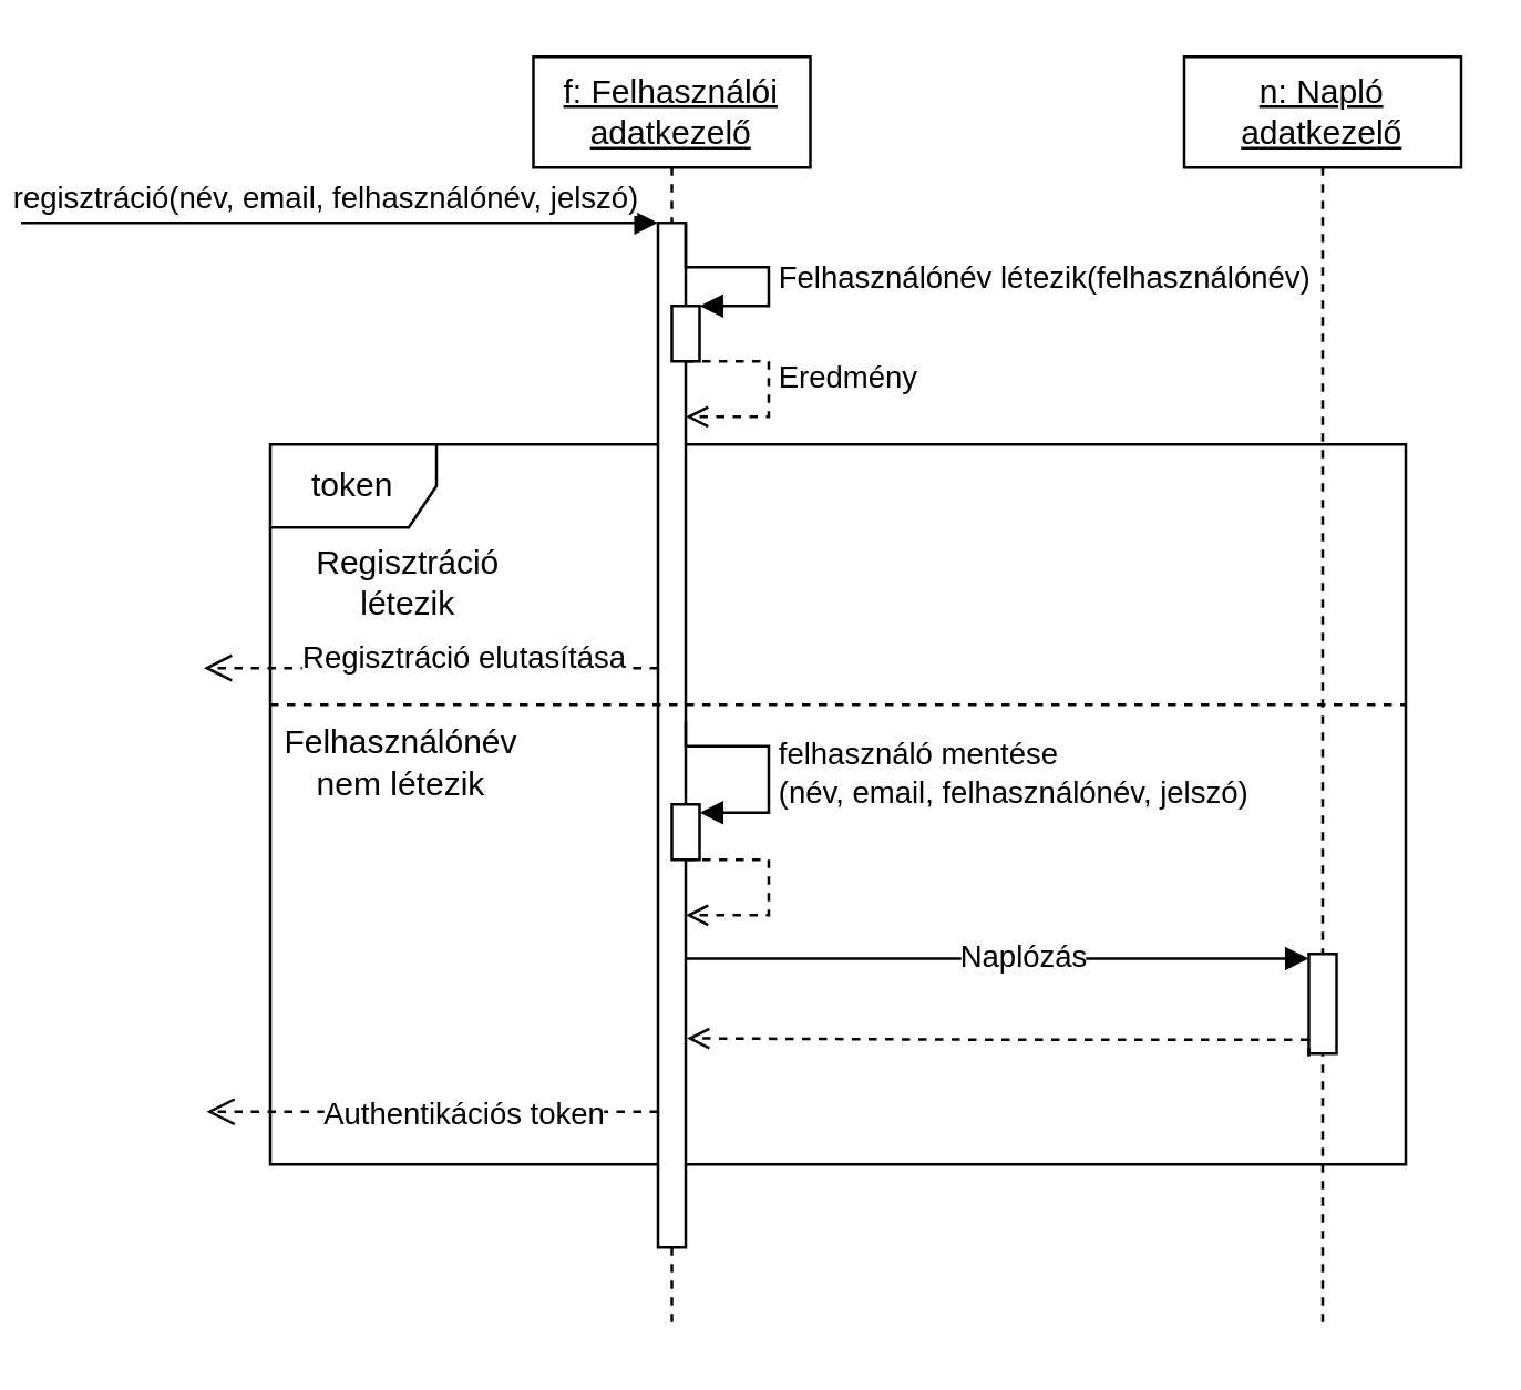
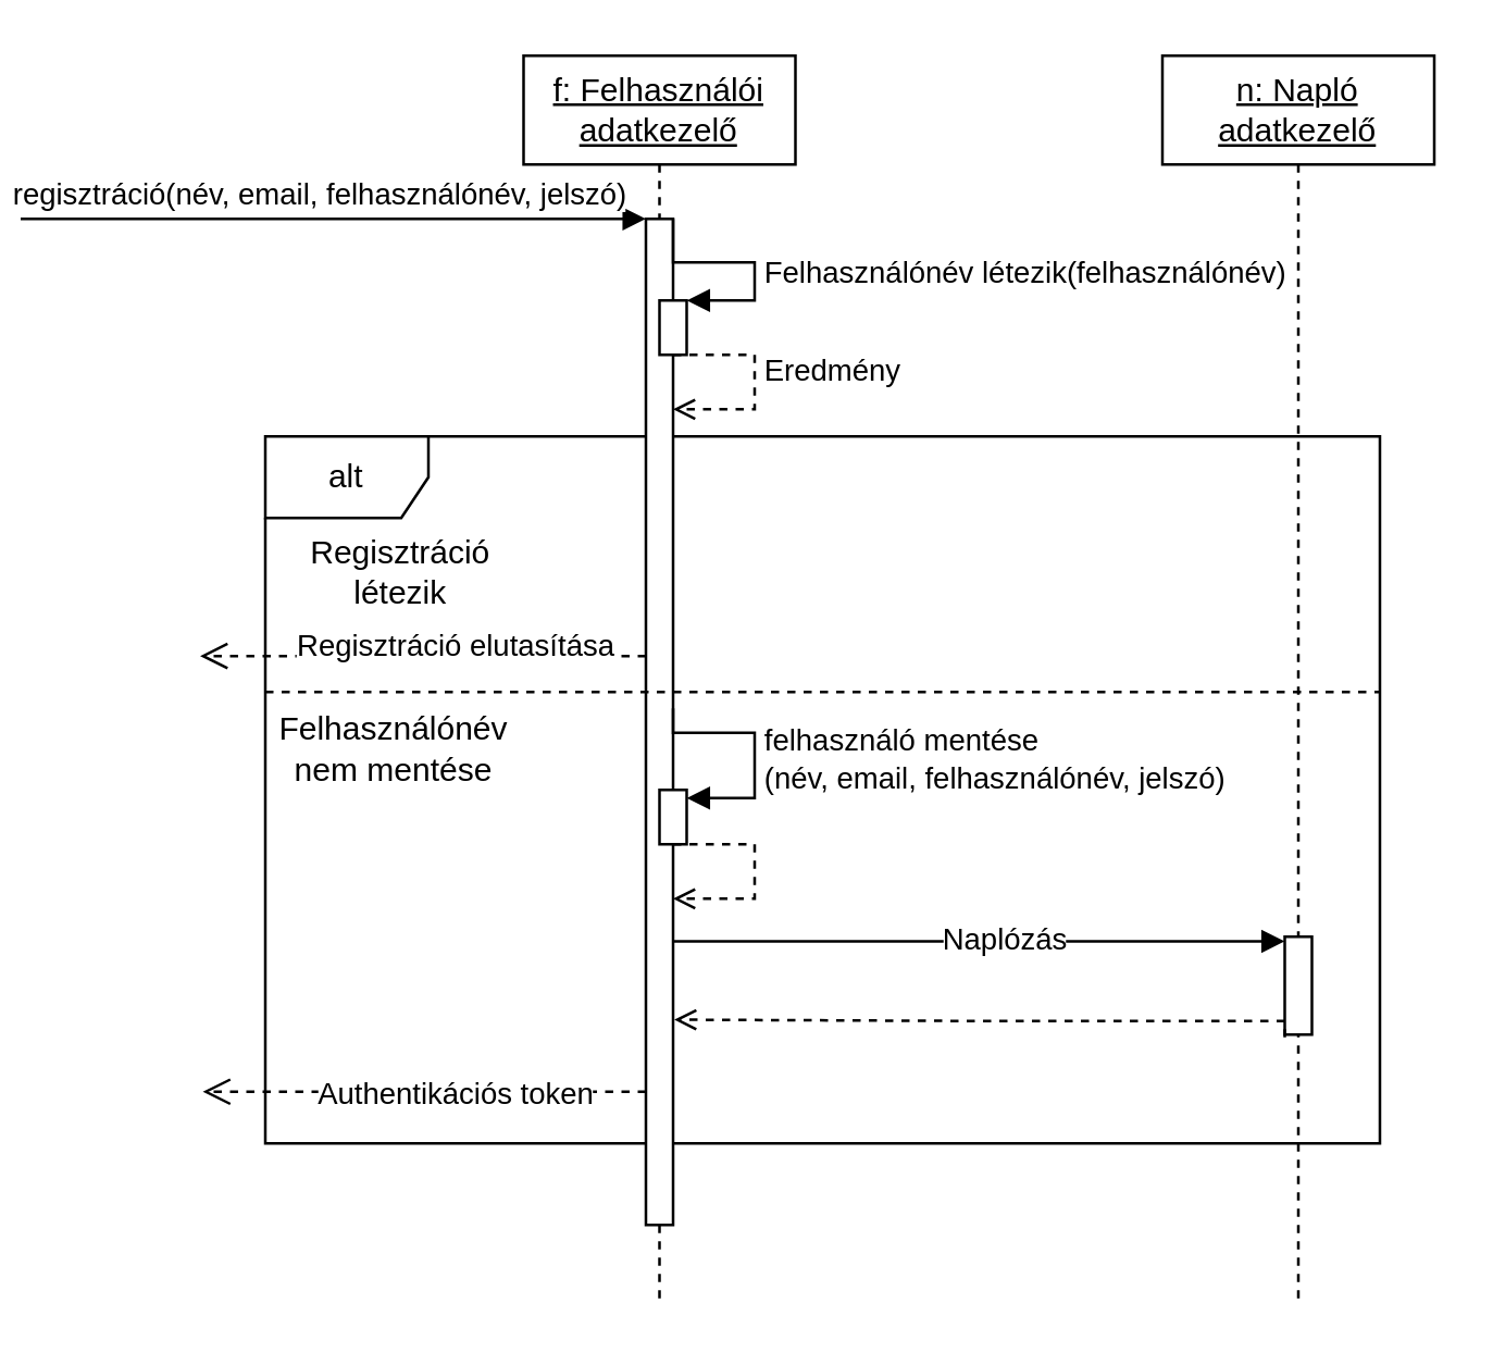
- <mxCell id="2" value="token" style="shape=umlFrame;whiteSpace=wrap;html=1;" parent="1" vertex="1"><mxGeometry x="43" y="160" width="410" height="260" as="geometry" /></mxCell>
+ <mxCell id="2" value="alt" style="shape=umlFrame;whiteSpace=wrap;html=1;" parent="1" vertex="1"><mxGeometry x="43" y="160" width="410" height="260" as="geometry" /></mxCell>
- <mxCell id="19" value="Felhasználónév nem létezik" style="text;html=1;strokeColor=none;fillColor=none;align=center;verticalAlign=middle;whiteSpace=wrap;rounded=0;dashed=1;" parent="1" vertex="1"><mxGeometry x="58" y="260" width="65" height="30" as="geometry" /></mxCell>
+ <mxCell id="19" value="Felhasználónév nem mentése" style="text;html=1;strokeColor=none;fillColor=none;align=center;verticalAlign=middle;whiteSpace=wrap;rounded=0;dashed=1;" parent="1" vertex="1"><mxGeometry x="58" y="260" width="65" height="30" as="geometry" /></mxCell>
